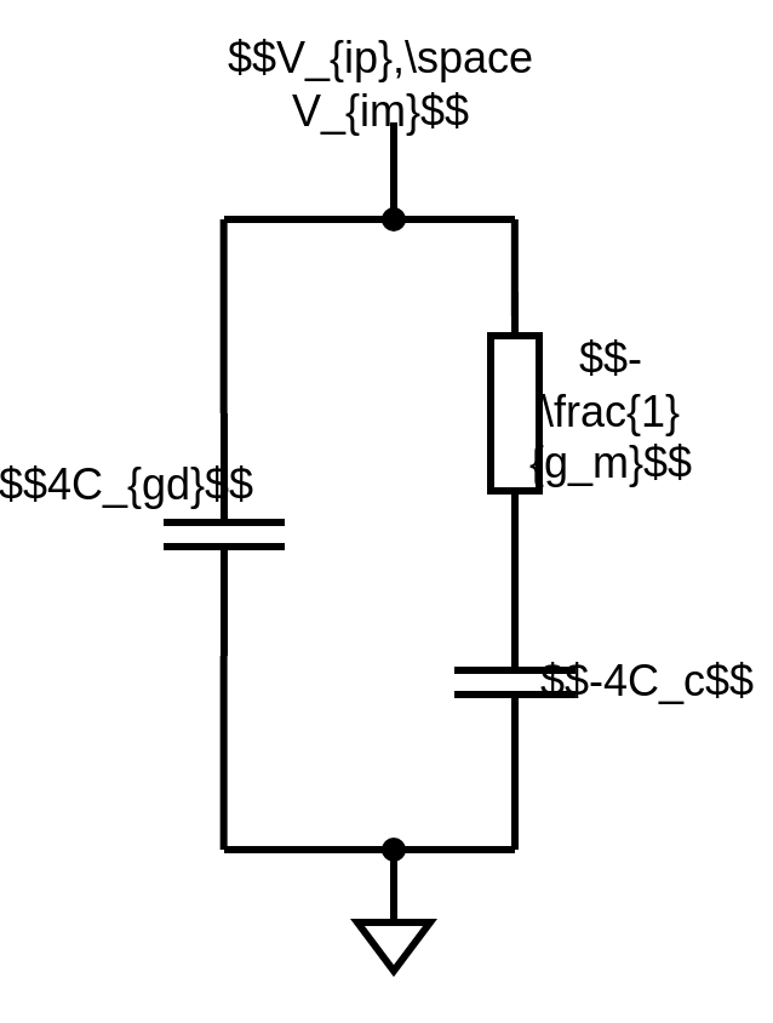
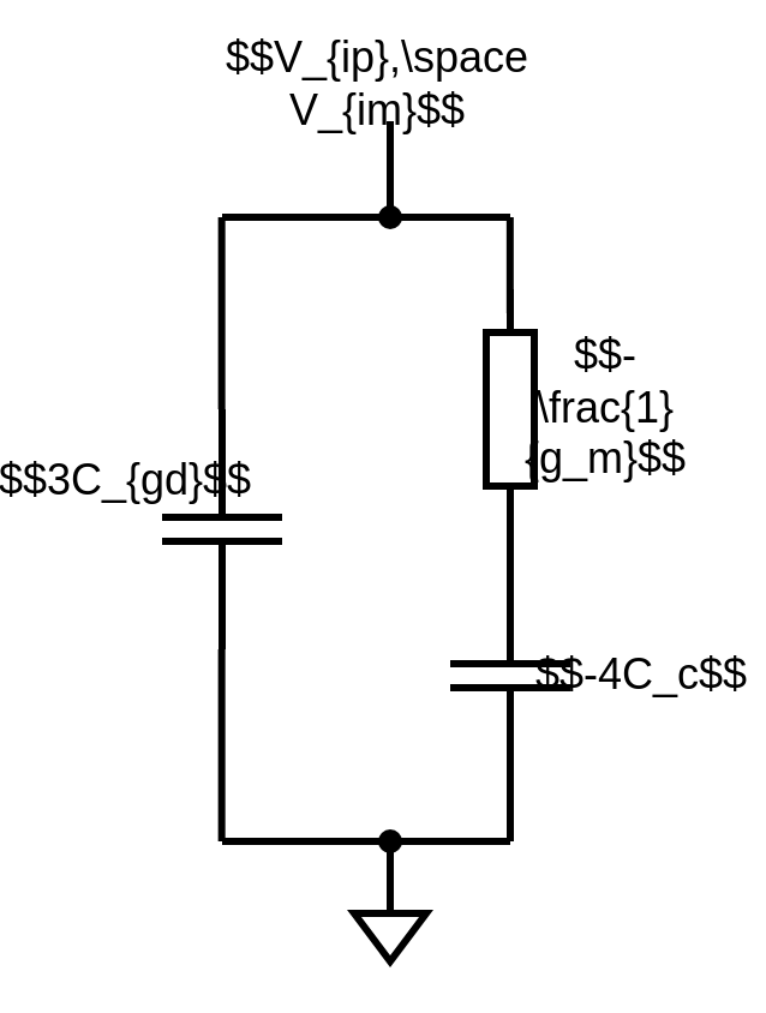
- <mxCell id="19" value="&lt;font style=&quot;font-size: 18px;&quot;&gt;$$4C_{gd}$$&lt;/font&gt;" style="text;html=1;align=center;verticalAlign=middle;whiteSpace=wrap;rounded=0;" vertex="1" parent="1"><mxGeometry x="20" y="185" width="60" height="30" as="geometry" /></mxCell>
+ <mxCell id="19" value="&lt;font style=&quot;font-size: 18px;&quot;&gt;$$3C_{gd}$$&lt;/font&gt;" style="text;html=1;align=center;verticalAlign=middle;whiteSpace=wrap;rounded=0;" vertex="1" parent="1"><mxGeometry x="20" y="185" width="60" height="30" as="geometry" /></mxCell>
